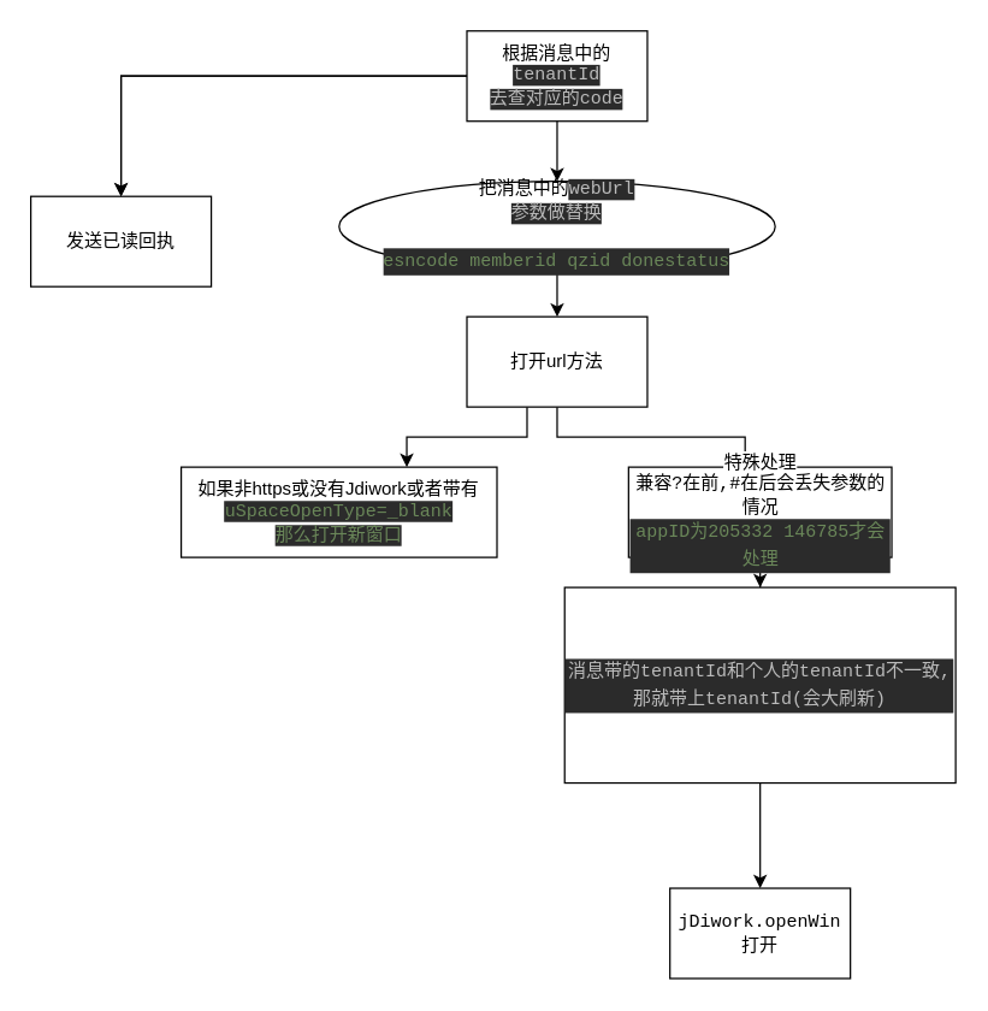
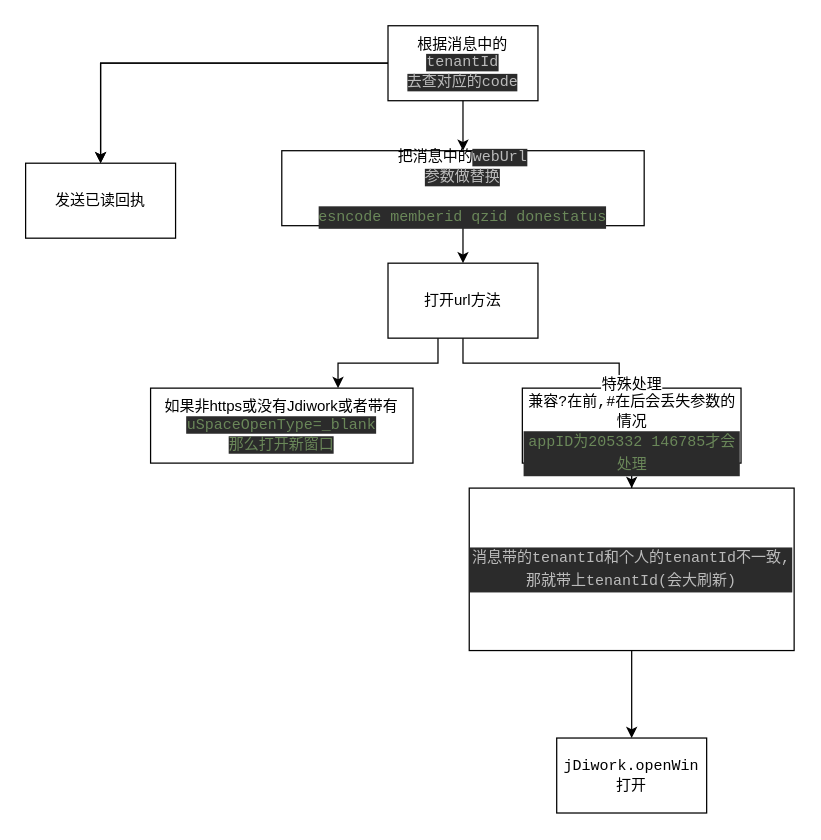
- <mxCell id="7" value="把消息中的&lt;span style=&quot;background-color: rgb(43 , 43 , 43) ; color: rgb(187 , 187 , 187) ; font-family: &amp;#34;menlo&amp;#34; , &amp;#34;monaco&amp;#34; , &amp;#34;courier new&amp;#34; , monospace&quot;&gt;webUrl&lt;br&gt;参数做替换&lt;br&gt;&lt;br&gt;&lt;/span&gt;&lt;div style=&quot;color: rgb(187 , 187 , 187) ; background-color: rgb(43 , 43 , 43) ; font-family: &amp;#34;menlo&amp;#34; , &amp;#34;monaco&amp;#34; , &amp;#34;courier new&amp;#34; , monospace ; line-height: 18px&quot;&gt;&lt;span style=&quot;color: #6a8759&quot;&gt;esncode&amp;nbsp;&lt;/span&gt;&lt;span style=&quot;color: rgb(106 , 135 , 89)&quot;&gt;memberid&amp;nbsp;&lt;/span&gt;&lt;span style=&quot;color: rgb(106 , 135 , 89) ; font-family: &amp;#34;menlo&amp;#34; , &amp;#34;monaco&amp;#34; , &amp;#34;courier new&amp;#34; , monospace&quot;&gt;qzid&amp;nbsp;&lt;/span&gt;&lt;span style=&quot;color: rgb(106 , 135 , 89) ; font-family: &amp;#34;menlo&amp;#34; , &amp;#34;monaco&amp;#34; , &amp;#34;courier new&amp;#34; , monospace&quot;&gt;donestatus&lt;/span&gt;&lt;/div&gt;" style="ellipse;whiteSpace=wrap;html=1;" vertex="1" parent="1"><mxGeometry x="225" y="120" width="290" height="60" as="geometry" /></mxCell>
+ <mxCell id="7" value="把消息中的&lt;span style=&quot;background-color: rgb(43 , 43 , 43) ; color: rgb(187 , 187 , 187) ; font-family: &amp;#34;menlo&amp;#34; , &amp;#34;monaco&amp;#34; , &amp;#34;courier new&amp;#34; , monospace&quot;&gt;webUrl&lt;br&gt;参数做替换&lt;br&gt;&lt;br&gt;&lt;/span&gt;&lt;div style=&quot;color: rgb(187 , 187 , 187) ; background-color: rgb(43 , 43 , 43) ; font-family: &amp;#34;menlo&amp;#34; , &amp;#34;monaco&amp;#34; , &amp;#34;courier new&amp;#34; , monospace ; line-height: 18px&quot;&gt;&lt;span style=&quot;color: #6a8759&quot;&gt;esncode&amp;nbsp;&lt;/span&gt;&lt;span style=&quot;color: rgb(106 , 135 , 89)&quot;&gt;memberid&amp;nbsp;&lt;/span&gt;&lt;span style=&quot;color: rgb(106 , 135 , 89) ; font-family: &amp;#34;menlo&amp;#34; , &amp;#34;monaco&amp;#34; , &amp;#34;courier new&amp;#34; , monospace&quot;&gt;qzid&amp;nbsp;&lt;/span&gt;&lt;span style=&quot;color: rgb(106 , 135 , 89) ; font-family: &amp;#34;menlo&amp;#34; , &amp;#34;monaco&amp;#34; , &amp;#34;courier new&amp;#34; , monospace&quot;&gt;donestatus&lt;/span&gt;&lt;/div&gt;" style="whiteSpace=wrap;html=1;" vertex="1" parent="1"><mxGeometry x="225" y="120" width="290" height="60" as="geometry" /></mxCell>
